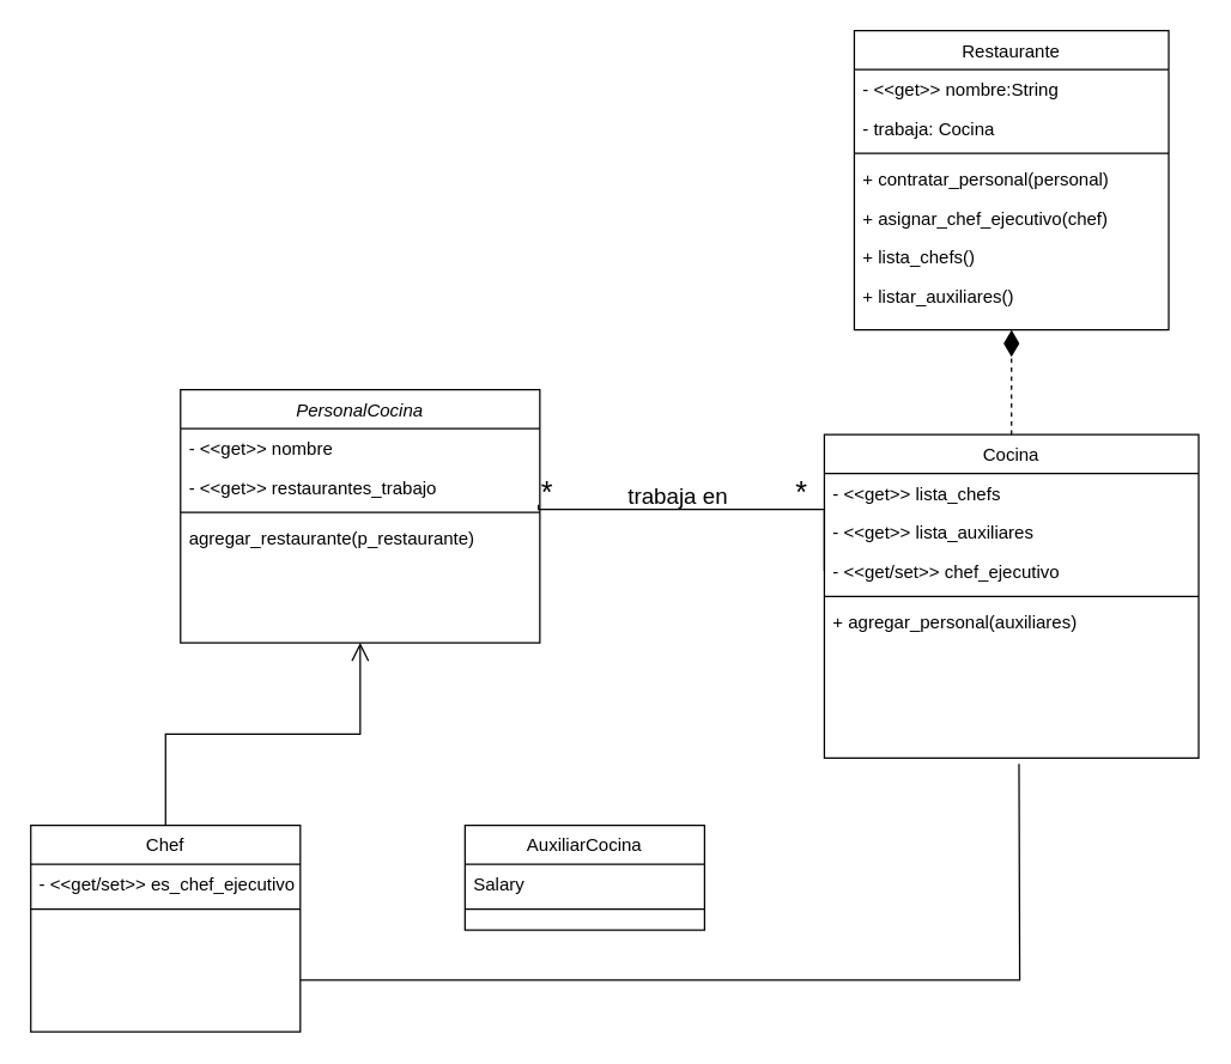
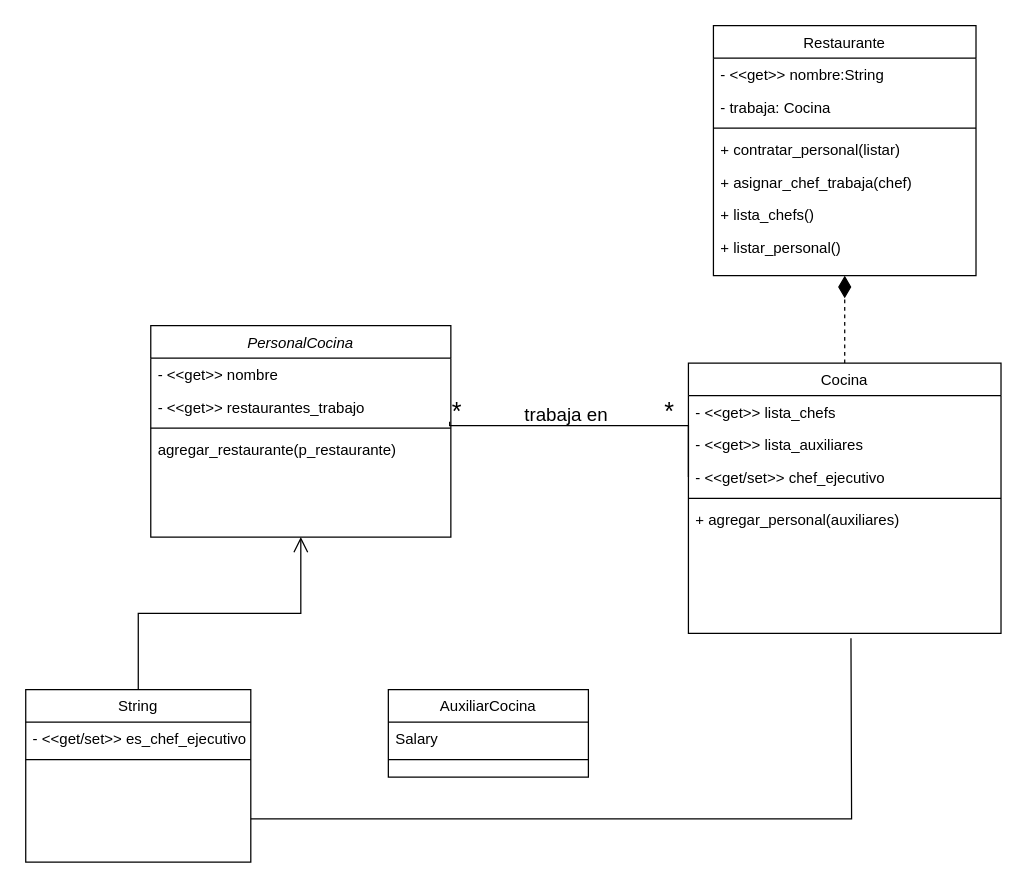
- <mxCell id="26" value="+ contratar_personal(personal)" style="text;align=left;verticalAlign=top;spacingLeft=4;spacingRight=4;overflow=hidden;rotatable=0;points=[[0,0.5],[1,0.5]];portConstraint=eastwest;" vertex="1" parent="22"><mxGeometry y="86" width="210" height="26" as="geometry" /></mxCell>
+ <mxCell id="26" value="+ contratar_personal(listar)" style="text;align=left;verticalAlign=top;spacingLeft=4;spacingRight=4;overflow=hidden;rotatable=0;points=[[0,0.5],[1,0.5]];portConstraint=eastwest;" vertex="1" parent="22"><mxGeometry y="86" width="210" height="26" as="geometry" /></mxCell>
- <mxCell id="27" value="+ asignar_chef_ejecutivo(chef)" style="text;align=left;verticalAlign=top;spacingLeft=4;spacingRight=4;overflow=hidden;rotatable=0;points=[[0,0.5],[1,0.5]];portConstraint=eastwest;" vertex="1" parent="22"><mxGeometry y="112" width="210" height="26" as="geometry" /></mxCell>
+ <mxCell id="27" value="+ asignar_chef_trabaja(chef)" style="text;align=left;verticalAlign=top;spacingLeft=4;spacingRight=4;overflow=hidden;rotatable=0;points=[[0,0.5],[1,0.5]];portConstraint=eastwest;" vertex="1" parent="22"><mxGeometry y="112" width="210" height="26" as="geometry" /></mxCell>
- <mxCell id="29" value="+ listar_auxiliares()" style="text;align=left;verticalAlign=top;spacingLeft=4;spacingRight=4;overflow=hidden;rotatable=0;points=[[0,0.5],[1,0.5]];portConstraint=eastwest;" vertex="1" parent="22"><mxGeometry y="164" width="210" height="26" as="geometry" /></mxCell>
+ <mxCell id="29" value="+ listar_personal()" style="text;align=left;verticalAlign=top;spacingLeft=4;spacingRight=4;overflow=hidden;rotatable=0;points=[[0,0.5],[1,0.5]];portConstraint=eastwest;" vertex="1" parent="22"><mxGeometry y="164" width="210" height="26" as="geometry" /></mxCell>
- <mxCell id="8" value="Chef" style="swimlane;fontStyle=0;align=center;verticalAlign=top;childLayout=stackLayout;horizontal=1;startSize=26;horizontalStack=0;resizeParent=1;resizeLast=0;collapsible=1;marginBottom=0;rounded=0;shadow=0;strokeWidth=1;" vertex="1" parent="1"><mxGeometry x="20" y="551" width="180" height="138" as="geometry"><mxRectangle x="130" y="380" width="160" height="26" as="alternateBounds" /></mxGeometry></mxCell>
+ <mxCell id="8" value="String" style="swimlane;fontStyle=0;align=center;verticalAlign=top;childLayout=stackLayout;horizontal=1;startSize=26;horizontalStack=0;resizeParent=1;resizeLast=0;collapsible=1;marginBottom=0;rounded=0;shadow=0;strokeWidth=1;" vertex="1" parent="1"><mxGeometry x="20" y="551" width="180" height="138" as="geometry"><mxRectangle x="130" y="380" width="160" height="26" as="alternateBounds" /></mxGeometry></mxCell>
